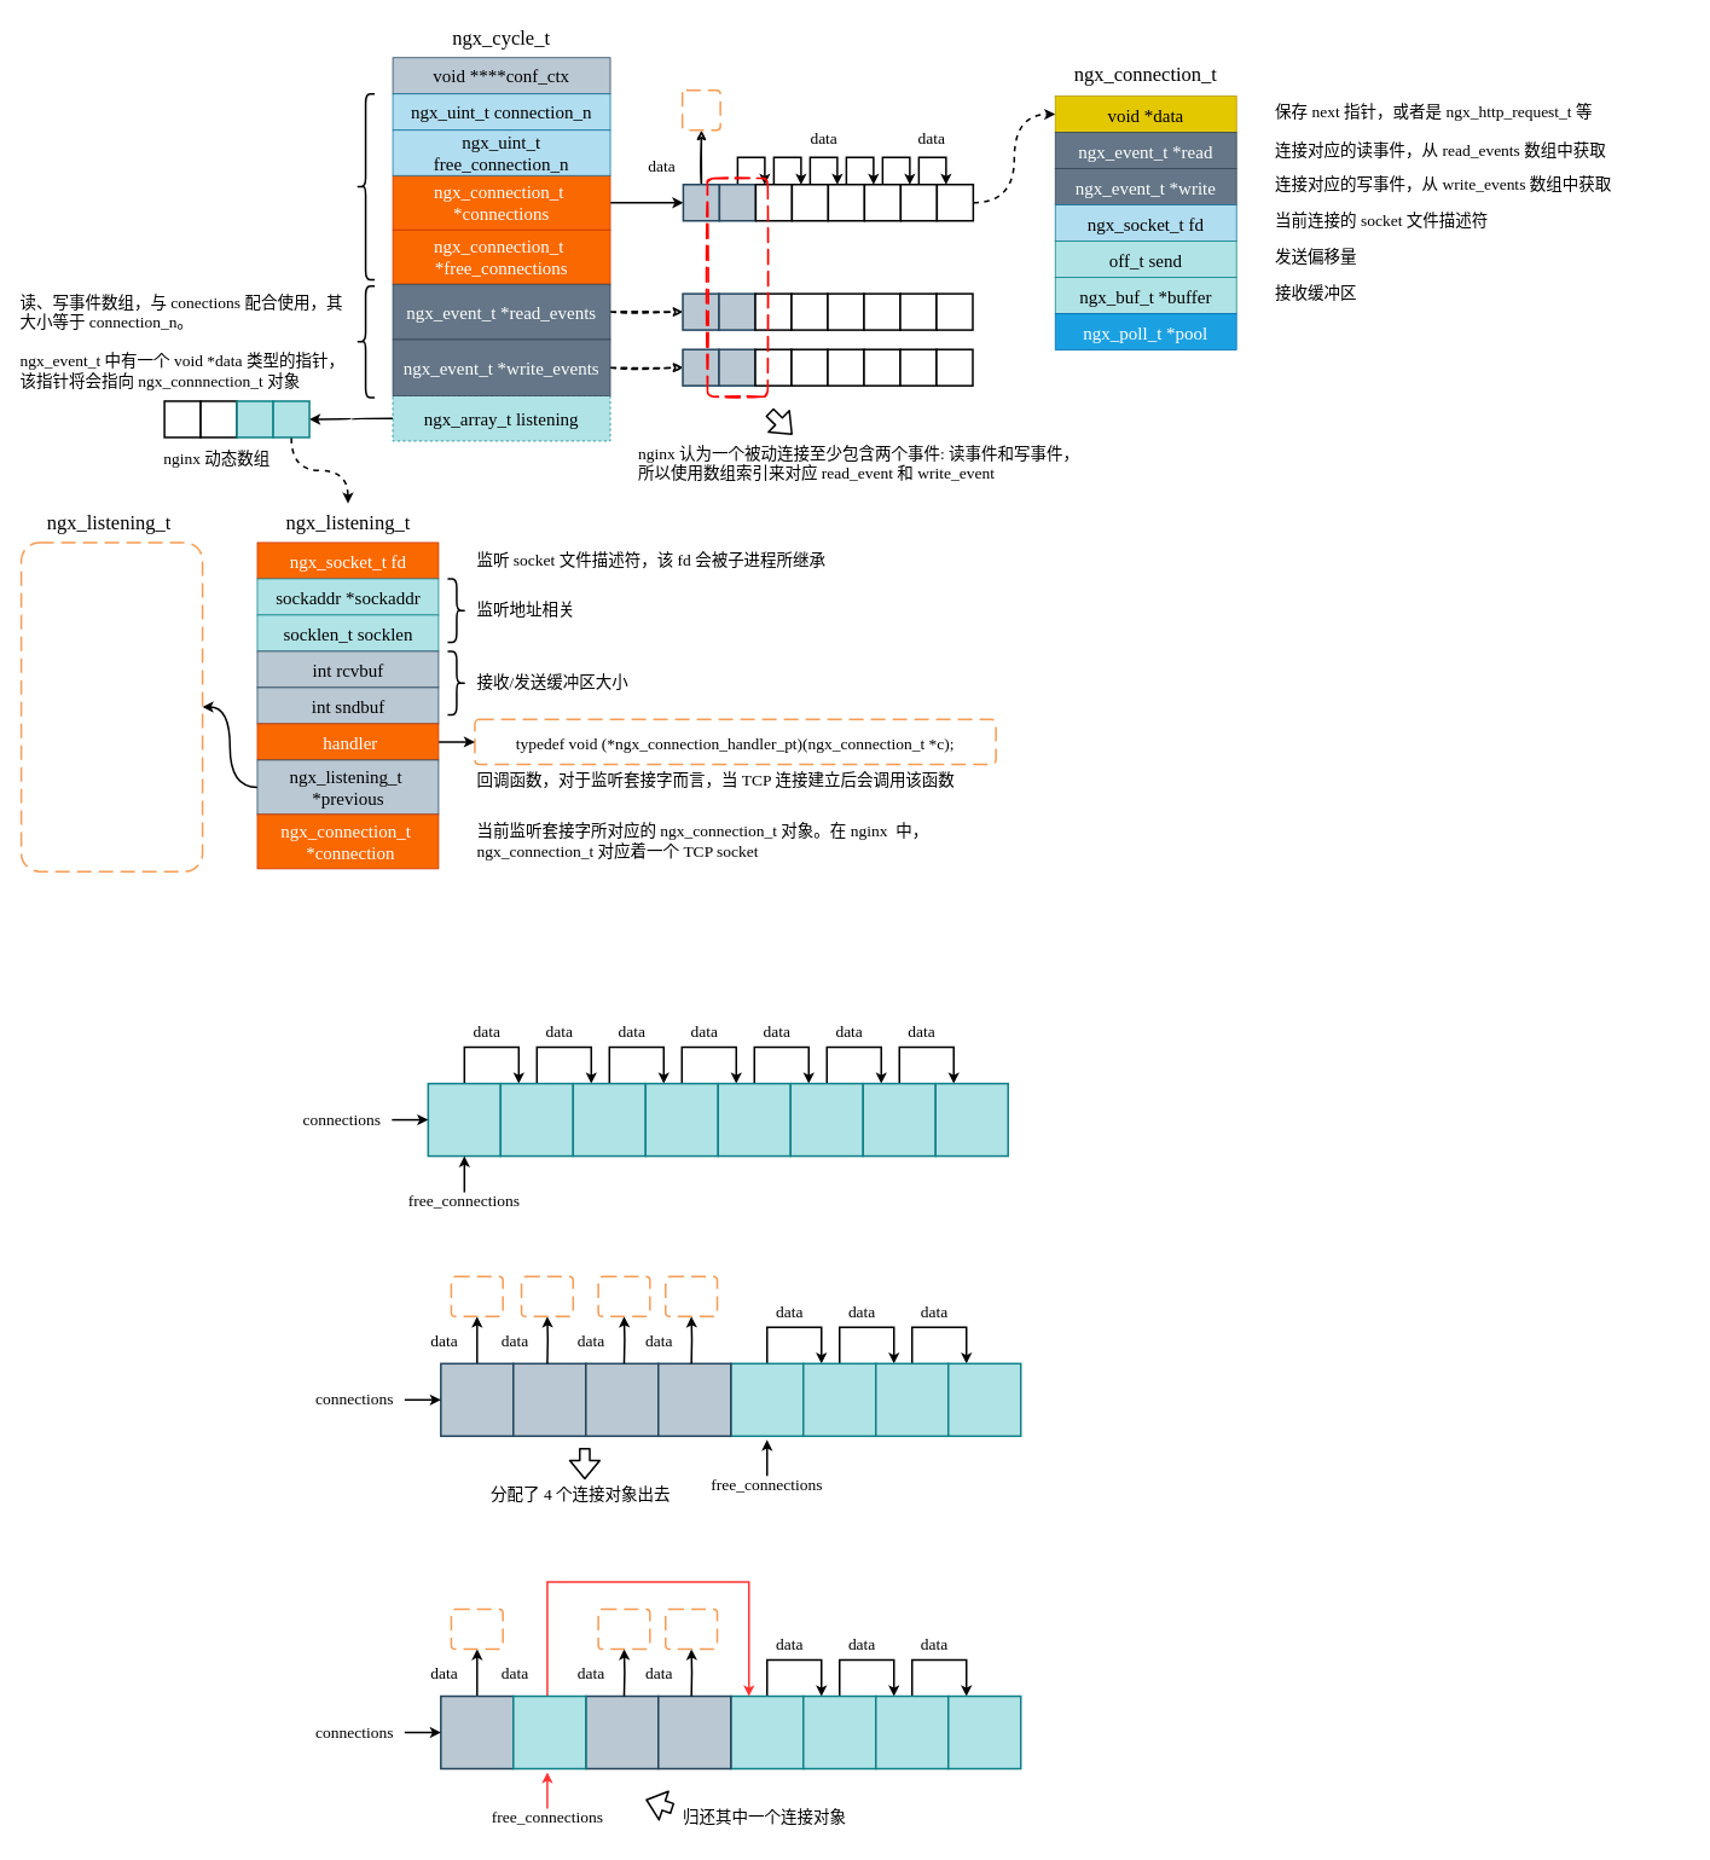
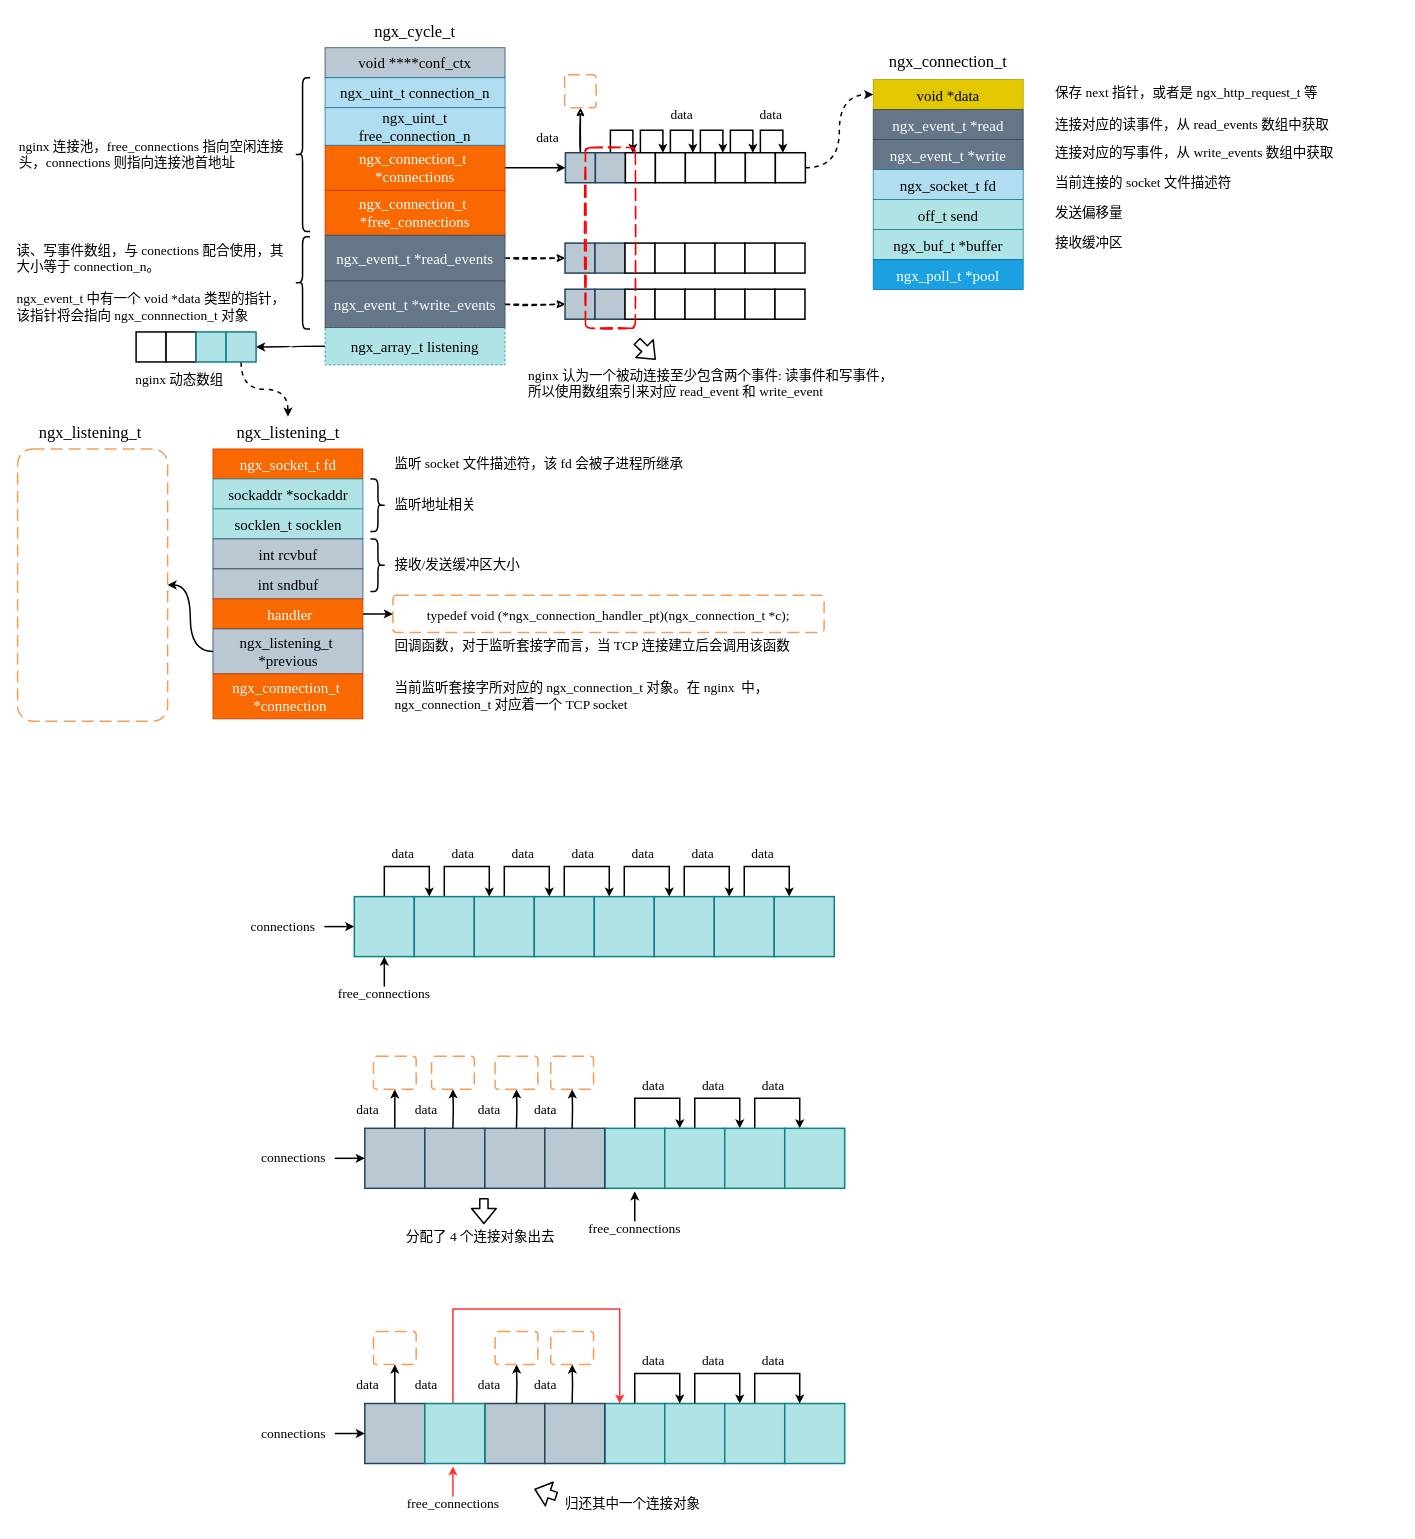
+ <mxCell id="51" value="nginx 连接池，free_connections 指向空闲连接头，connections 则指向连接池首地址" style="text;html=1;strokeColor=none;fillColor=none;align=left;verticalAlign=middle;whiteSpace=wrap;rounded=0;fontFamily=Comic Sans MS;fontSize=18;" parent="1" vertex="1"><mxGeometry x="23" y="170.5" width="360" height="70" as="geometry" /></mxCell>
